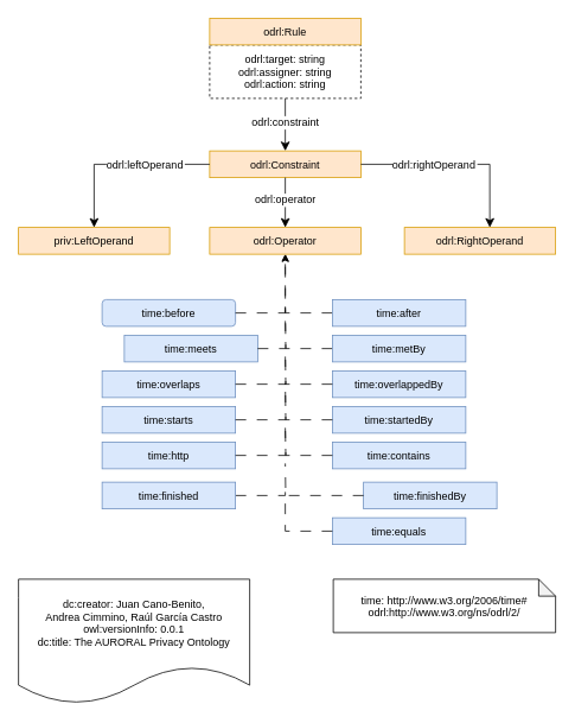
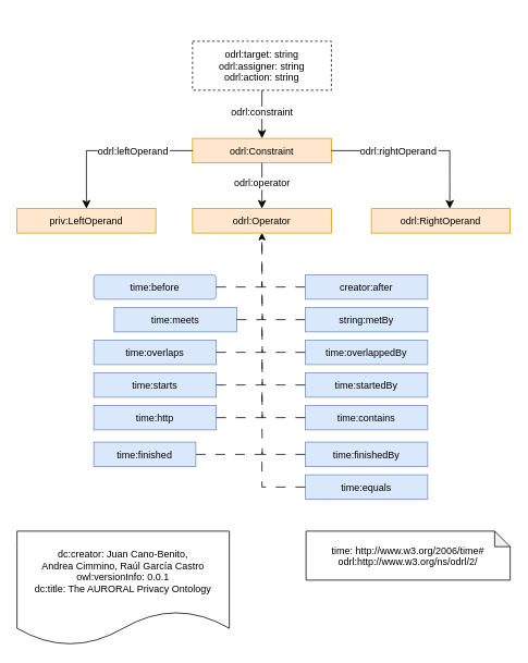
- <mxCell id="5" value="odrl:Rule" style="rounded=0;snapToPoint=1;points=[[0.1,0],[0.2,0],[0.3,0],[0.4,0],[0.5,0],[0.6,0],[0.7,0],[0.8,0],[0.9,0],[0,0.1],[0,0.3],[0,0.5],[0,0.7],[0,0.9],[0.1,1],[0.2,1],[0.3,1],[0.4,1],[0.5,1],[0.6,1],[0.7,1],[0.8,1],[0.9,1],[1,0.1],[1,0.3],[1,0.5],[1,0.7],[1,0.9]];fillColor=#ffe6cc;strokeColor=#d79b00;" parent="1" vertex="1"><mxGeometry x="235" y="20" width="170" height="30" as="geometry" /></mxCell>
- <mxCell id="19" value="time:after" style="rounded=0;snapToPoint=1;points=[[0.1,0],[0.2,0],[0.3,0],[0.4,0],[0.5,0],[0.6,0],[0.7,0],[0.8,0],[0.9,0],[0,0.1],[0,0.3],[0,0.5],[0,0.7],[0,0.9],[0.1,1],[0.2,1],[0.3,1],[0.4,1],[0.5,1],[0.6,1],[0.7,1],[0.8,1],[0.9,1],[1,0.1],[1,0.3],[1,0.5],[1,0.7],[1,0.9]];fillColor=#dae8fc;strokeColor=#6c8ebf;" parent="1" vertex="1"><mxGeometry x="373" y="336" width="150" height="30" as="geometry" /></mxCell>
+ <mxCell id="19" value="creator:after" style="rounded=0;snapToPoint=1;points=[[0.1,0],[0.2,0],[0.3,0],[0.4,0],[0.5,0],[0.6,0],[0.7,0],[0.8,0],[0.9,0],[0,0.1],[0,0.3],[0,0.5],[0,0.7],[0,0.9],[0.1,1],[0.2,1],[0.3,1],[0.4,1],[0.5,1],[0.6,1],[0.7,1],[0.8,1],[0.9,1],[1,0.1],[1,0.3],[1,0.5],[1,0.7],[1,0.9]];fillColor=#dae8fc;strokeColor=#6c8ebf;" parent="1" vertex="1"><mxGeometry x="373" y="336" width="150" height="30" as="geometry" /></mxCell>
- <mxCell id="21" value="time:metBy" style="rounded=0;snapToPoint=1;points=[[0.1,0],[0.2,0],[0.3,0],[0.4,0],[0.5,0],[0.6,0],[0.7,0],[0.8,0],[0.9,0],[0,0.1],[0,0.3],[0,0.5],[0,0.7],[0,0.9],[0.1,1],[0.2,1],[0.3,1],[0.4,1],[0.5,1],[0.6,1],[0.7,1],[0.8,1],[0.9,1],[1,0.1],[1,0.3],[1,0.5],[1,0.7],[1,0.9]];fillColor=#dae8fc;strokeColor=#6c8ebf;" parent="1" vertex="1"><mxGeometry x="373" y="376" width="150" height="30" as="geometry" /></mxCell>
+ <mxCell id="21" value="string:metBy" style="rounded=0;snapToPoint=1;points=[[0.1,0],[0.2,0],[0.3,0],[0.4,0],[0.5,0],[0.6,0],[0.7,0],[0.8,0],[0.9,0],[0,0.1],[0,0.3],[0,0.5],[0,0.7],[0,0.9],[0.1,1],[0.2,1],[0.3,1],[0.4,1],[0.5,1],[0.6,1],[0.7,1],[0.8,1],[0.9,1],[1,0.1],[1,0.3],[1,0.5],[1,0.7],[1,0.9]];fillColor=#dae8fc;strokeColor=#6c8ebf;" parent="1" vertex="1"><mxGeometry x="373" y="376" width="150" height="30" as="geometry" /></mxCell>
- <mxCell id="38" value="time:finished" style="rounded=0;snapToPoint=1;points=[[0.1,0],[0.2,0],[0.3,0],[0.4,0],[0.5,0],[0.6,0],[0.7,0],[0.8,0],[0.9,0],[0,0.1],[0,0.3],[0,0.5],[0,0.7],[0,0.9],[0.1,1],[0.2,1],[0.3,1],[0.4,1],[0.5,1],[0.6,1],[0.7,1],[0.8,1],[0.9,1],[1,0.1],[1,0.3],[1,0.5],[1,0.7],[1,0.9]];fillColor=#dae8fc;strokeColor=#6c8ebf;" parent="1" vertex="1"><mxGeometry x="114" y="541" width="150" height="30" as="geometry" /></mxCell>
+ <mxCell id="38" value="time:finished" style="rounded=0;snapToPoint=1;points=[[0.1,0],[0.2,0],[0.3,0],[0.4,0],[0.5,0],[0.6,0],[0.7,0],[0.8,0],[0.9,0],[0,0.1],[0,0.3],[0,0.5],[0,0.7],[0,0.9],[0.1,1],[0.2,1],[0.3,1],[0.4,1],[0.5,1],[0.6,1],[0.7,1],[0.8,1],[0.9,1],[1,0.1],[1,0.3],[1,0.5],[1,0.7],[1,0.9]];fillColor=#dae8fc;strokeColor=#6c8ebf;" parent="1" vertex="1"><mxGeometry x="114" y="541" width="125" height="30" as="geometry" /></mxCell>
- <mxCell id="28" value="time:finishedBy" style="rounded=0;snapToPoint=1;points=[[0.1,0],[0.2,0],[0.3,0],[0.4,0],[0.5,0],[0.6,0],[0.7,0],[0.8,0],[0.9,0],[0,0.1],[0,0.3],[0,0.5],[0,0.7],[0,0.9],[0.1,1],[0.2,1],[0.3,1],[0.4,1],[0.5,1],[0.6,1],[0.7,1],[0.8,1],[0.9,1],[1,0.1],[1,0.3],[1,0.5],[1,0.7],[1,0.9]];fillColor=#dae8fc;strokeColor=#6c8ebf;" parent="1" vertex="1"><mxGeometry x="408" y="541" width="150" height="30" as="geometry" /></mxCell>
+ <mxCell id="28" value="time:finishedBy" style="rounded=0;snapToPoint=1;points=[[0.1,0],[0.2,0],[0.3,0],[0.4,0],[0.5,0],[0.6,0],[0.7,0],[0.8,0],[0.9,0],[0,0.1],[0,0.3],[0,0.5],[0,0.7],[0,0.9],[0.1,1],[0.2,1],[0.3,1],[0.4,1],[0.5,1],[0.6,1],[0.7,1],[0.8,1],[0.9,1],[1,0.1],[1,0.3],[1,0.5],[1,0.7],[1,0.9]];fillColor=#dae8fc;strokeColor=#6c8ebf;" parent="1" vertex="1"><mxGeometry x="373" y="541" width="150" height="30" as="geometry" /></mxCell>
